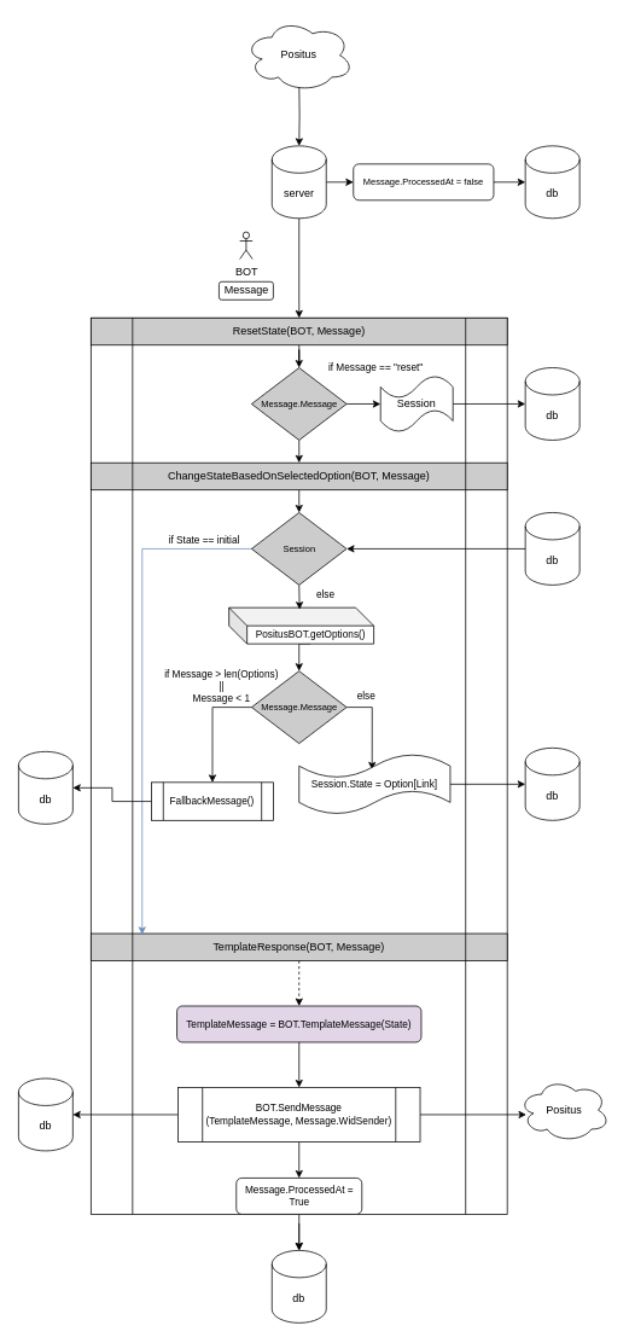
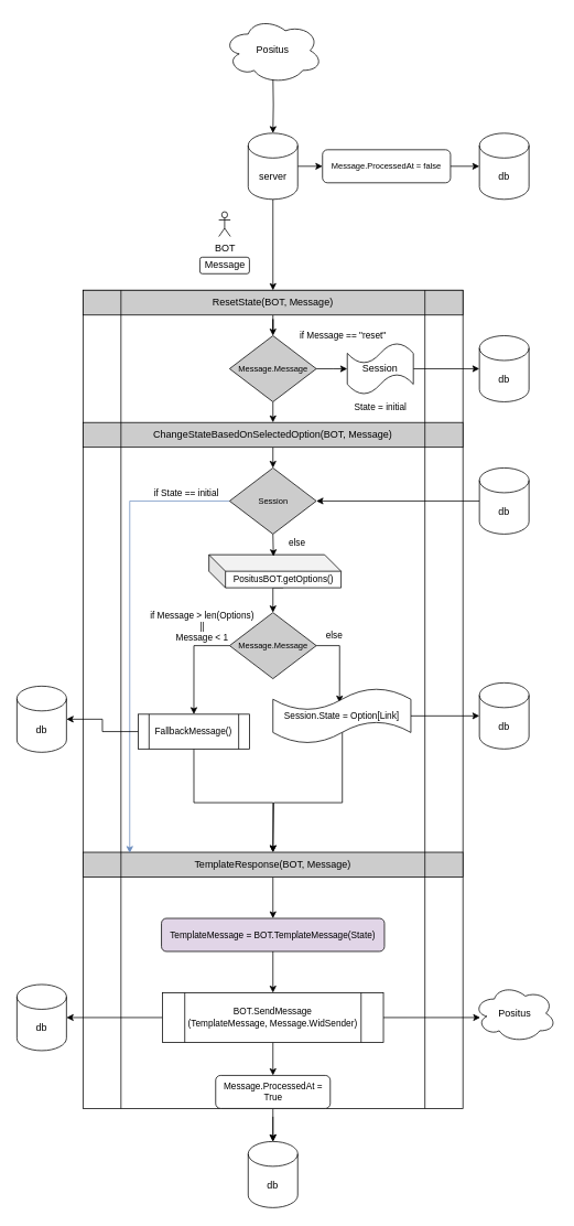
+ <mxCell id="25" value="State = initial" style="text;html=1;strokeColor=none;fillColor=none;align=center;verticalAlign=middle;whiteSpace=wrap;rounded=0;fontSize=11;" vertex="1" parent="1"><mxGeometry x="402.5" y="476.25" width="115" height="30" as="geometry" /></mxCell>
+ <mxCell id="37" style="edgeStyle=orthogonalEdgeStyle;rounded=0;orthogonalLoop=1;jettySize=auto;html=1;exitX=0.503;exitY=0.784;exitDx=0;exitDy=0;exitPerimeter=0;entryX=0.5;entryY=0;entryDx=0;entryDy=0;fontSize=11;" edge="1" parent="1" source="38" target="18"><mxGeometry relative="1" as="geometry"><Array as="points"><mxPoint x="414" y="970" /><mxPoint x="331" y="970" /></Array></mxGeometry></mxCell>
+ <mxCell id="41" style="edgeStyle=orthogonalEdgeStyle;rounded=0;orthogonalLoop=1;jettySize=auto;html=1;exitX=0.5;exitY=1;exitDx=0;exitDy=0;entryX=0.5;entryY=0;entryDx=0;entryDy=0;fontSize=11;" edge="1" parent="1" source="42" target="18"><mxGeometry relative="1" as="geometry"><Array as="points"><mxPoint x="234" y="970" /><mxPoint x="330" y="970" /></Array></mxGeometry></mxCell>
- <mxCell id="17" style="edgeStyle=orthogonalEdgeStyle;rounded=0;orthogonalLoop=1;jettySize=auto;html=1;exitX=0.5;exitY=1;exitDx=0;exitDy=0;fontSize=11;dashed=1;" edge="1" parent="1" source="18" target="50"><mxGeometry relative="1" as="geometry" /></mxCell>
+ <mxCell id="17" style="edgeStyle=orthogonalEdgeStyle;rounded=0;orthogonalLoop=1;jettySize=auto;html=1;exitX=0.5;exitY=1;exitDx=0;exitDy=0;fontSize=11;" edge="1" parent="1" source="18" target="50"><mxGeometry relative="1" as="geometry" /></mxCell>
